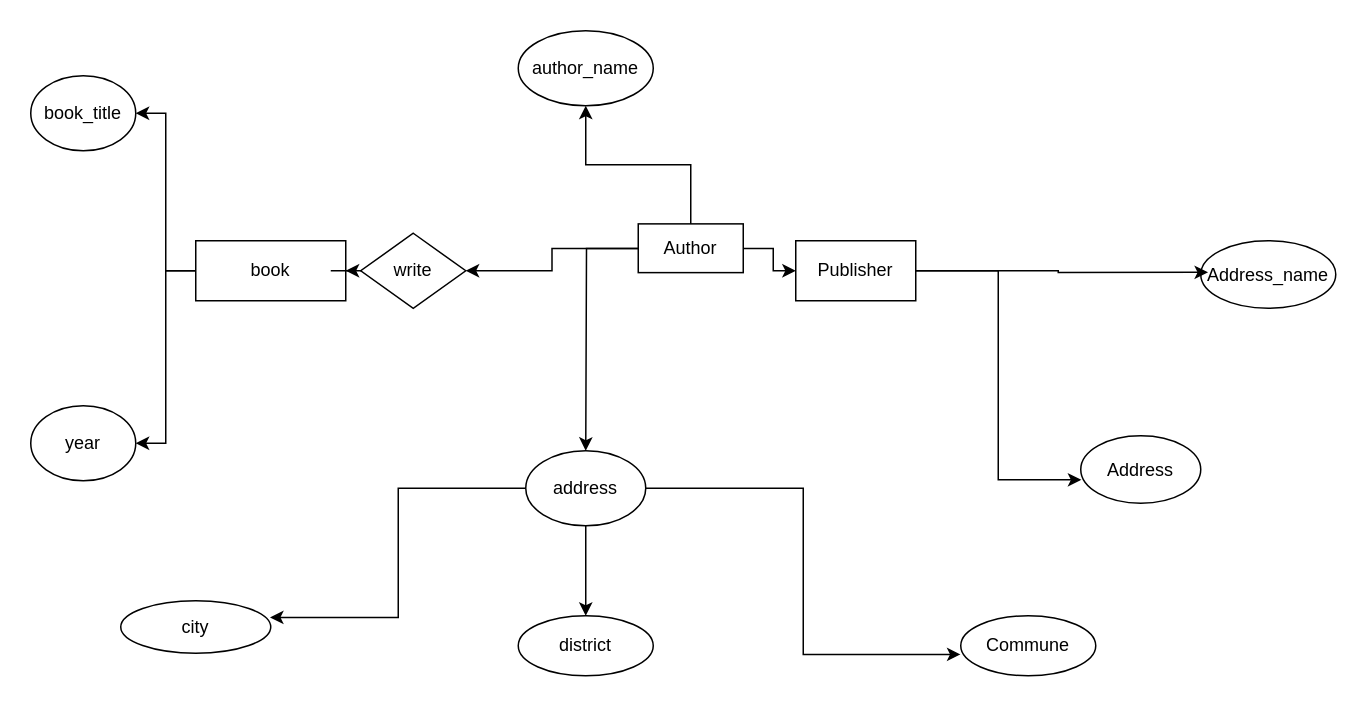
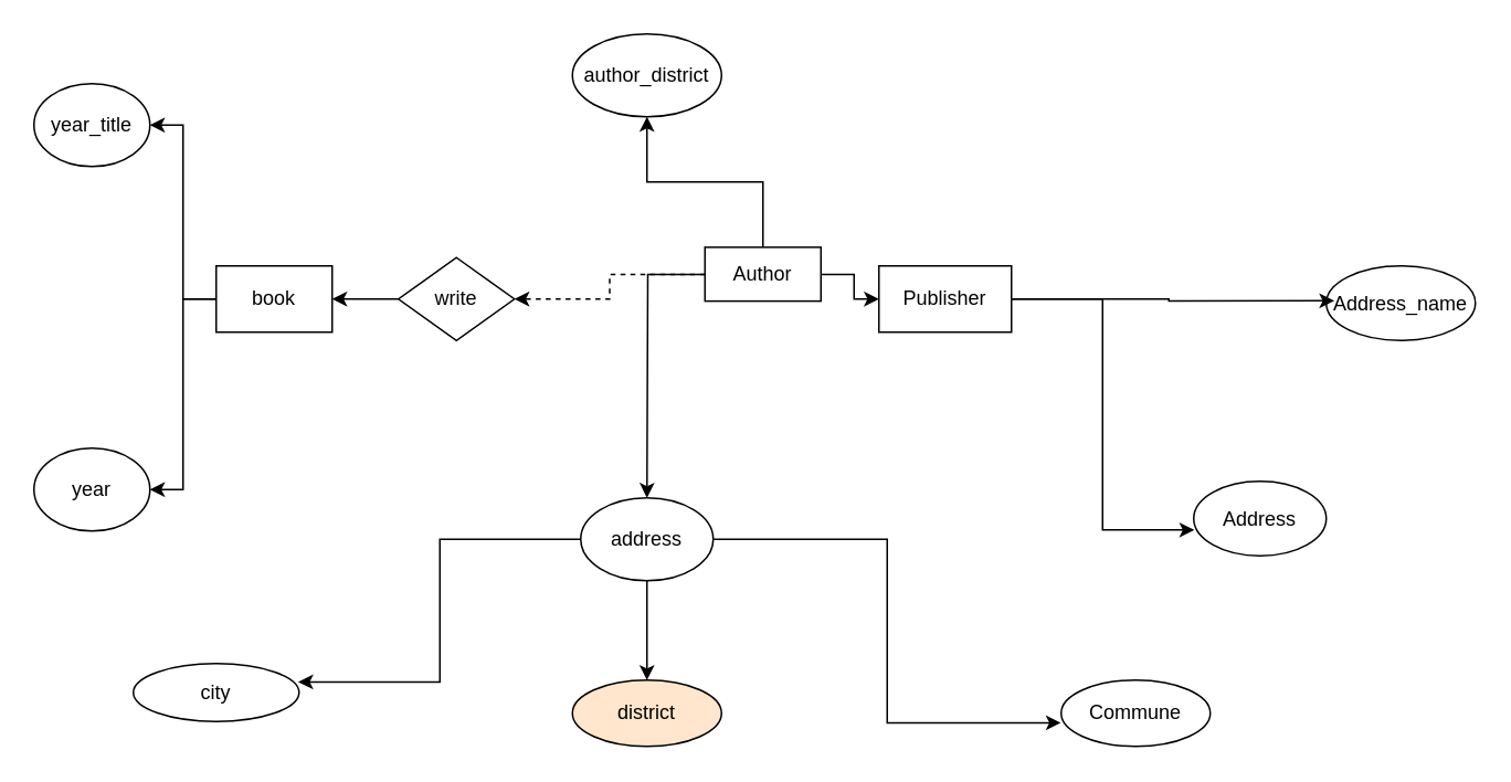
- <mxCell id="13" value="author_name" style="ellipse;whiteSpace=wrap;html=1;" vertex="1" parent="1"><mxGeometry x="345" y="20" width="90" height="50" as="geometry" /></mxCell>
+ <mxCell id="13" value="author_district" style="ellipse;whiteSpace=wrap;html=1;" vertex="1" parent="1"><mxGeometry x="345" y="20" width="90" height="50" as="geometry" /></mxCell>
- <mxCell id="19" value="book_title" style="ellipse;whiteSpace=wrap;html=1;" vertex="1" parent="1"><mxGeometry x="20" y="50" width="70" height="50" as="geometry" /></mxCell>
+ <mxCell id="19" value="year_title" style="ellipse;whiteSpace=wrap;html=1;" vertex="1" parent="1"><mxGeometry x="20" y="50" width="70" height="50" as="geometry" /></mxCell>
- <mxCell id="4" value="book" style="rounded=0;whiteSpace=wrap;html=1;" vertex="1" parent="1"><mxGeometry x="130" y="160" width="100" height="40" as="geometry" /></mxCell>
+ <mxCell id="4" value="book" style="rounded=0;whiteSpace=wrap;html=1;" vertex="1" parent="1"><mxGeometry x="130" y="160" width="70" height="40" as="geometry" /></mxCell>
- <mxCell id="8" style="edgeStyle=orthogonalEdgeStyle;rounded=0;orthogonalLoop=1;jettySize=auto;html=1;entryX=1;entryY=0.5;entryDx=0;entryDy=0;" edge="1" parent="1" source="9" target="26"><mxGeometry relative="1" as="geometry" /></mxCell>
+ <mxCell id="8" style="edgeStyle=orthogonalEdgeStyle;rounded=0;orthogonalLoop=1;jettySize=auto;html=1;entryX=1;entryY=0.5;entryDx=0;entryDy=0;dashed=1;" edge="1" parent="1" source="9" target="26"><mxGeometry relative="1" as="geometry" /></mxCell>
- <mxCell id="15" value="district" style="ellipse;whiteSpace=wrap;html=1;" vertex="1" parent="1"><mxGeometry x="345" y="410" width="90" height="40" as="geometry" /></mxCell>
+ <mxCell id="15" value="district" style="ellipse;whiteSpace=wrap;html=1;fillColor=#ffe6cc;" vertex="1" parent="1"><mxGeometry x="345" y="410" width="90" height="40" as="geometry" /></mxCell>
